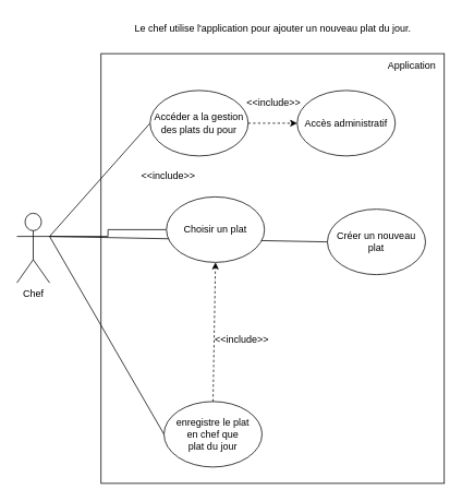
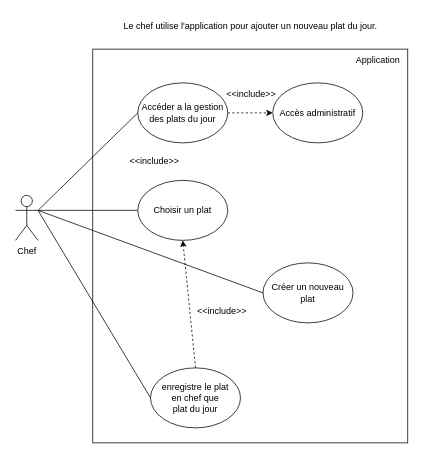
- <mxCell id="13" value="Accéder a la gestion des plats du pour" style="ellipse;whiteSpace=wrap;html=1;" parent="1" vertex="1"><mxGeometry x="183" y="110" width="120" height="80" as="geometry" /></mxCell>
+ <mxCell id="13" value="Accéder a la gestion des plats du jour" style="ellipse;whiteSpace=wrap;html=1;" parent="1" vertex="1"><mxGeometry x="183" y="110" width="120" height="80" as="geometry" /></mxCell>
- <mxCell id="16" value="Choisir un plat" style="ellipse;whiteSpace=wrap;html=1;" parent="1" vertex="1"><mxGeometry x="203" y="240" width="120" height="80" as="geometry" /></mxCell>
+ <mxCell id="16" value="Choisir un plat" style="ellipse;whiteSpace=wrap;html=1;" parent="1" vertex="1"><mxGeometry x="183" y="240" width="120" height="80" as="geometry" /></mxCell>
- <mxCell id="9" value="Créer un nouveau plat" style="ellipse;whiteSpace=wrap;html=1;" parent="1" vertex="1"><mxGeometry x="400" y="255" width="120" height="80" as="geometry" /></mxCell>
+ <mxCell id="9" value="Créer un nouveau plat" style="ellipse;whiteSpace=wrap;html=1;" parent="1" vertex="1"><mxGeometry x="350" y="350" width="120" height="80" as="geometry" /></mxCell>
- <mxCell id="7" value="Chef" style="shape=umlActor;verticalLabelPosition=bottom;verticalAlign=top;html=1;outlineConnect=0;" parent="1" vertex="1"><mxGeometry x="20" y="260" width="40" height="85" as="geometry" /></mxCell>
+ <mxCell id="7" value="Chef" style="shape=umlActor;verticalLabelPosition=bottom;verticalAlign=top;html=1;outlineConnect=0;" parent="1" vertex="1"><mxGeometry x="20" y="260" width="30" height="60" as="geometry" /></mxCell>
